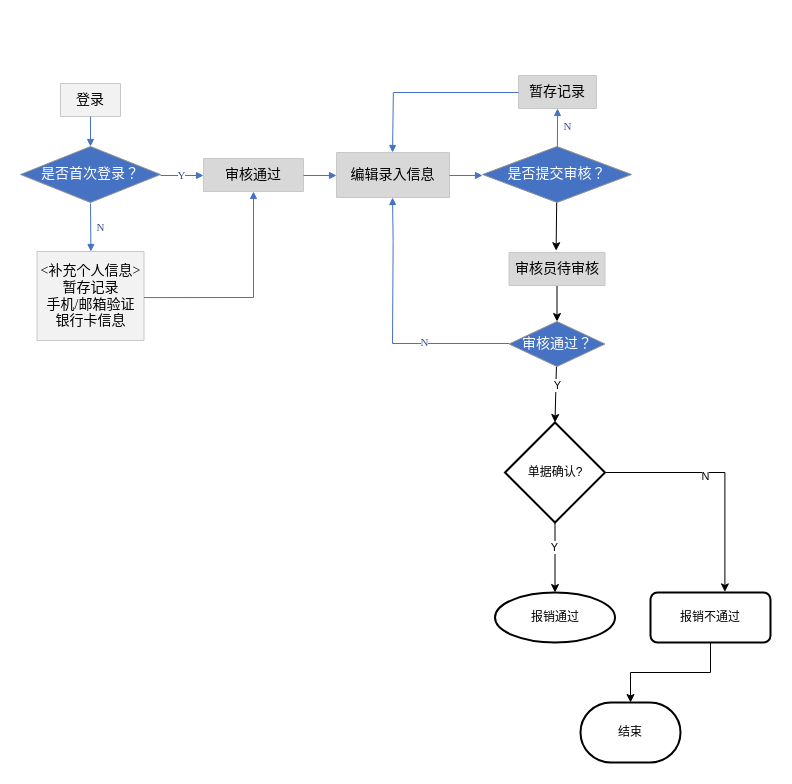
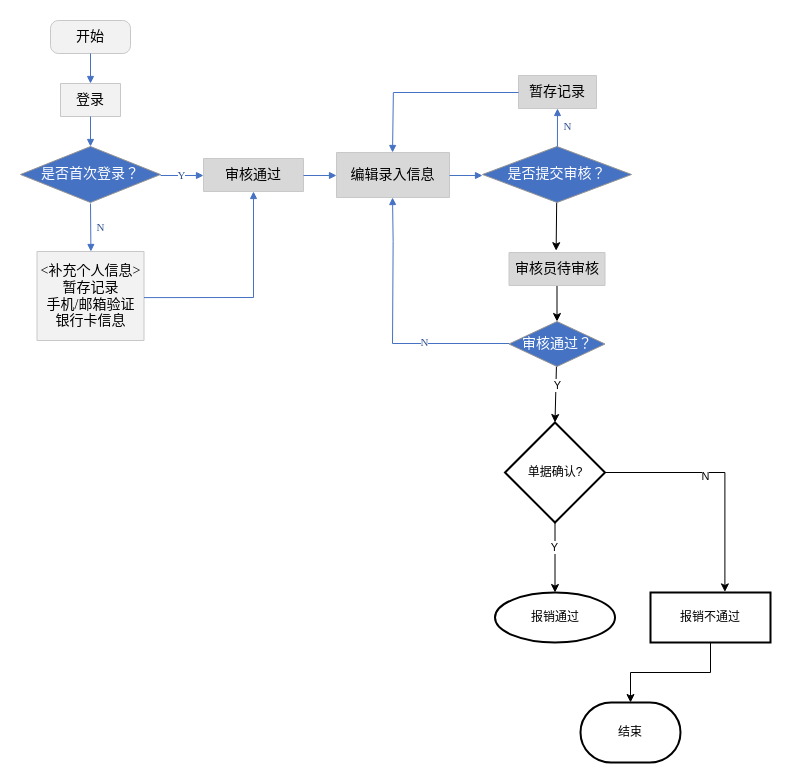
+ <mxCell id="2" value="&lt;font style=&quot;font-size: 14px ; font-family: &amp;#34;simsun&amp;#34; ; color: #000000 ; direction: ltr ; letter-spacing: 0px ; line-height: 120% ; opacity: 1&quot;&gt;开始&lt;br&gt;&lt;/font&gt;" style="verticalAlign=middle;align=center;vsdxID=1;fillColor=#f2f2f2;gradientColor=none;shape=stencil(vZTbDoIwDIafZpcQ2FDhGvE9FhmwOBkpU/DtHRkop5mYEO56+Nbmb7oiEtcFrRjCXq1A3ljDU1UgckYY87JgwJW2EEkQiTMJLAf5KFPjV7QjO+sun12F1rzzve4J9l6Da/yLYQUvR2y0GUvhqnMwsG4YGRp6HJNPqJ0WGAqeDm4Y9IRDW147IBVVXJYm39OCQs4c3c7JBM0nqbphrFqEV8XMm+PA9Y92PcNMYYFbpuPtJWS1r0XyFuS/c7GNeYfR2NbLosT1/YWYIEDTlV39Arvs66/Pp43vNci4EOaYjPPz66FD5vKQ5A0=);strokeColor=#c8c8c8;labelBackgroundColor=none;rounded=0;html=1;whiteSpace=wrap;" parent="1" vertex="1"><mxGeometry x="50" y="20" width="80" height="33" as="geometry" /></mxCell>
+ <mxCell id="17" style="vsdxID=8;edgeStyle=none;startArrow=none;endArrow=block;startSize=5;endSize=5;strokeColor=#4672c4;spacingTop=0;spacingBottom=0;spacingLeft=0;spacingRight=0;verticalAlign=middle;html=1;labelBackgroundColor=#ffffff;rounded=0;exitX=0.5;exitY=1;exitDx=0;exitDy=0;exitPerimeter=0;entryX=0.5;entryY=0;entryDx=0;entryDy=0;entryPerimeter=0;" parent="1" source="2" target="3" edge="1"><mxGeometry relative="1" as="geometry"><mxPoint x="10" as="offset" /><Array as="points" /></mxGeometry></mxCell>
- <mxCell id="33" value="报销不通过" style="rounded=1;whiteSpace=wrap;html=1;absoluteArcSize=1;arcSize=14;strokeWidth=2;" parent="1" vertex="1"><mxGeometry x="650" y="592" width="120" height="50" as="geometry" /></mxCell>
+ <mxCell id="33" value="报销不通过" style="whiteSpace=wrap;html=1;absoluteArcSize=1;arcSize=14;strokeWidth=2;rounded=0;" parent="1" vertex="1"><mxGeometry x="650" y="592" width="120" height="50" as="geometry" /></mxCell>
